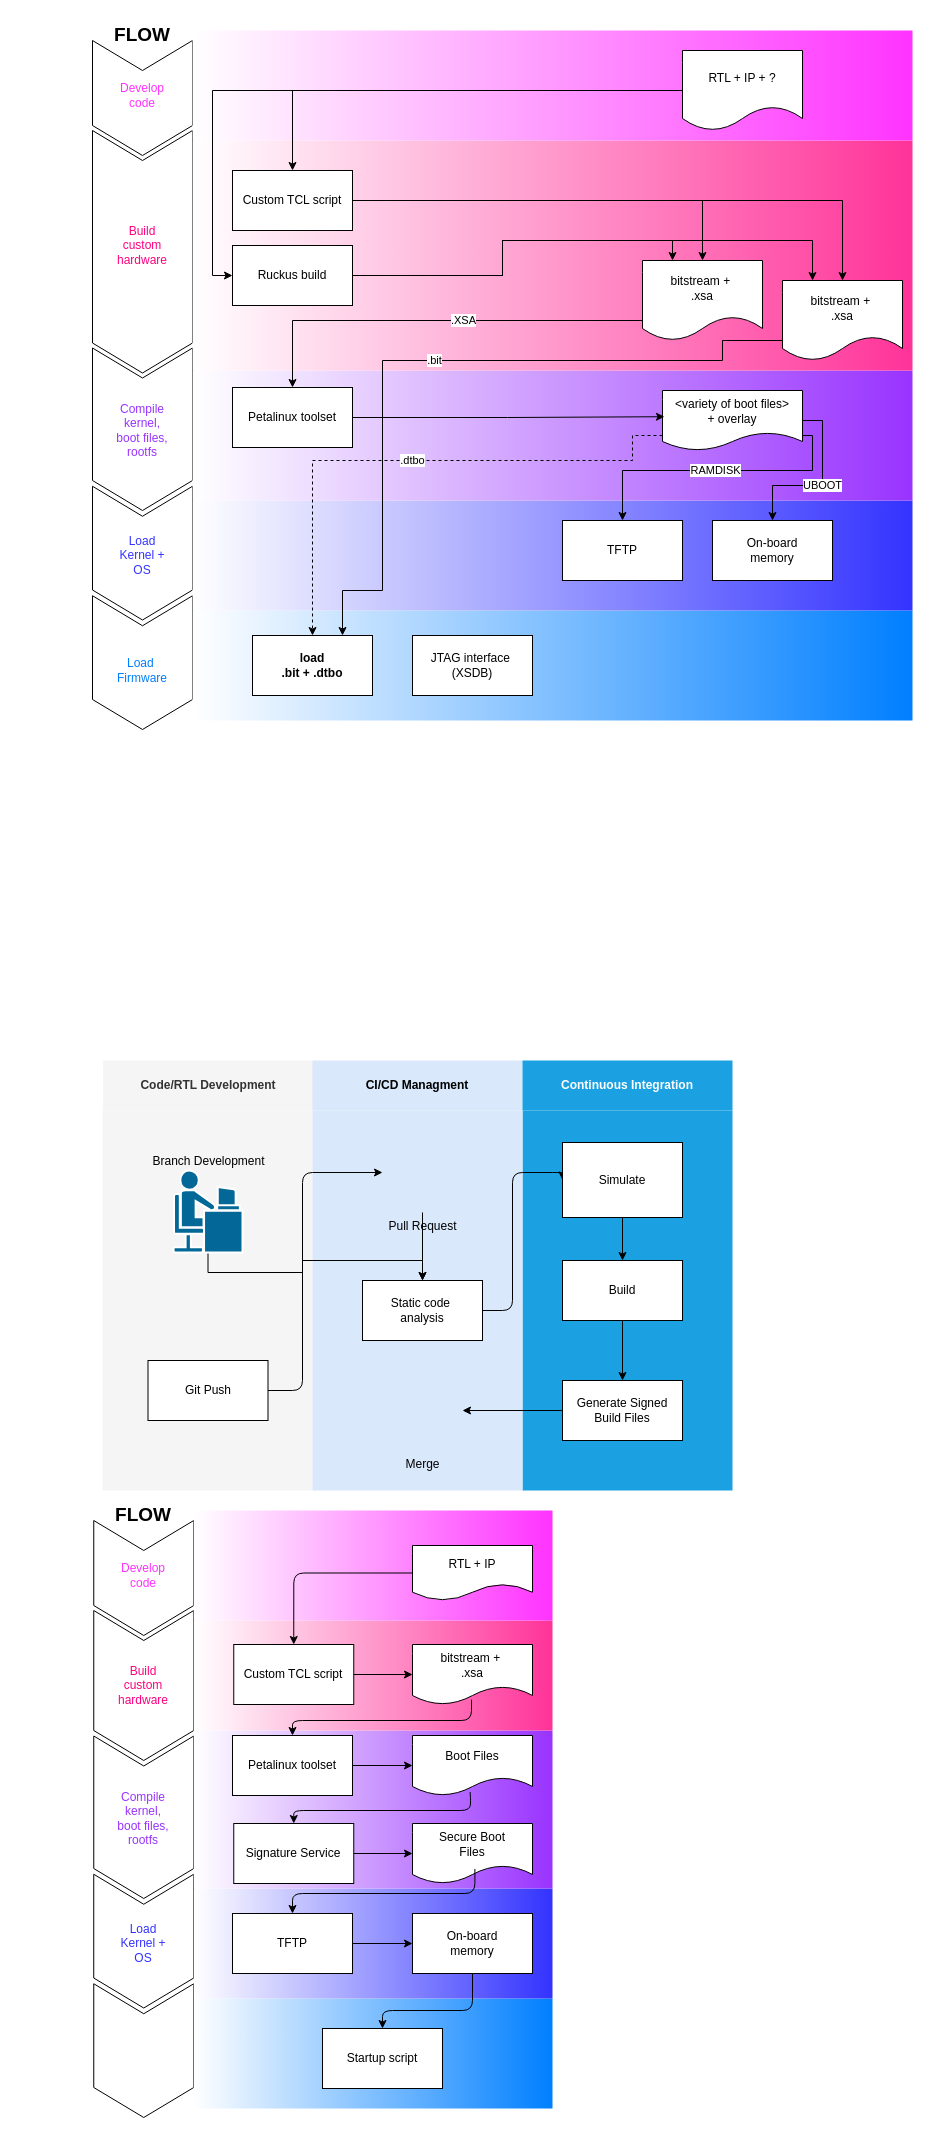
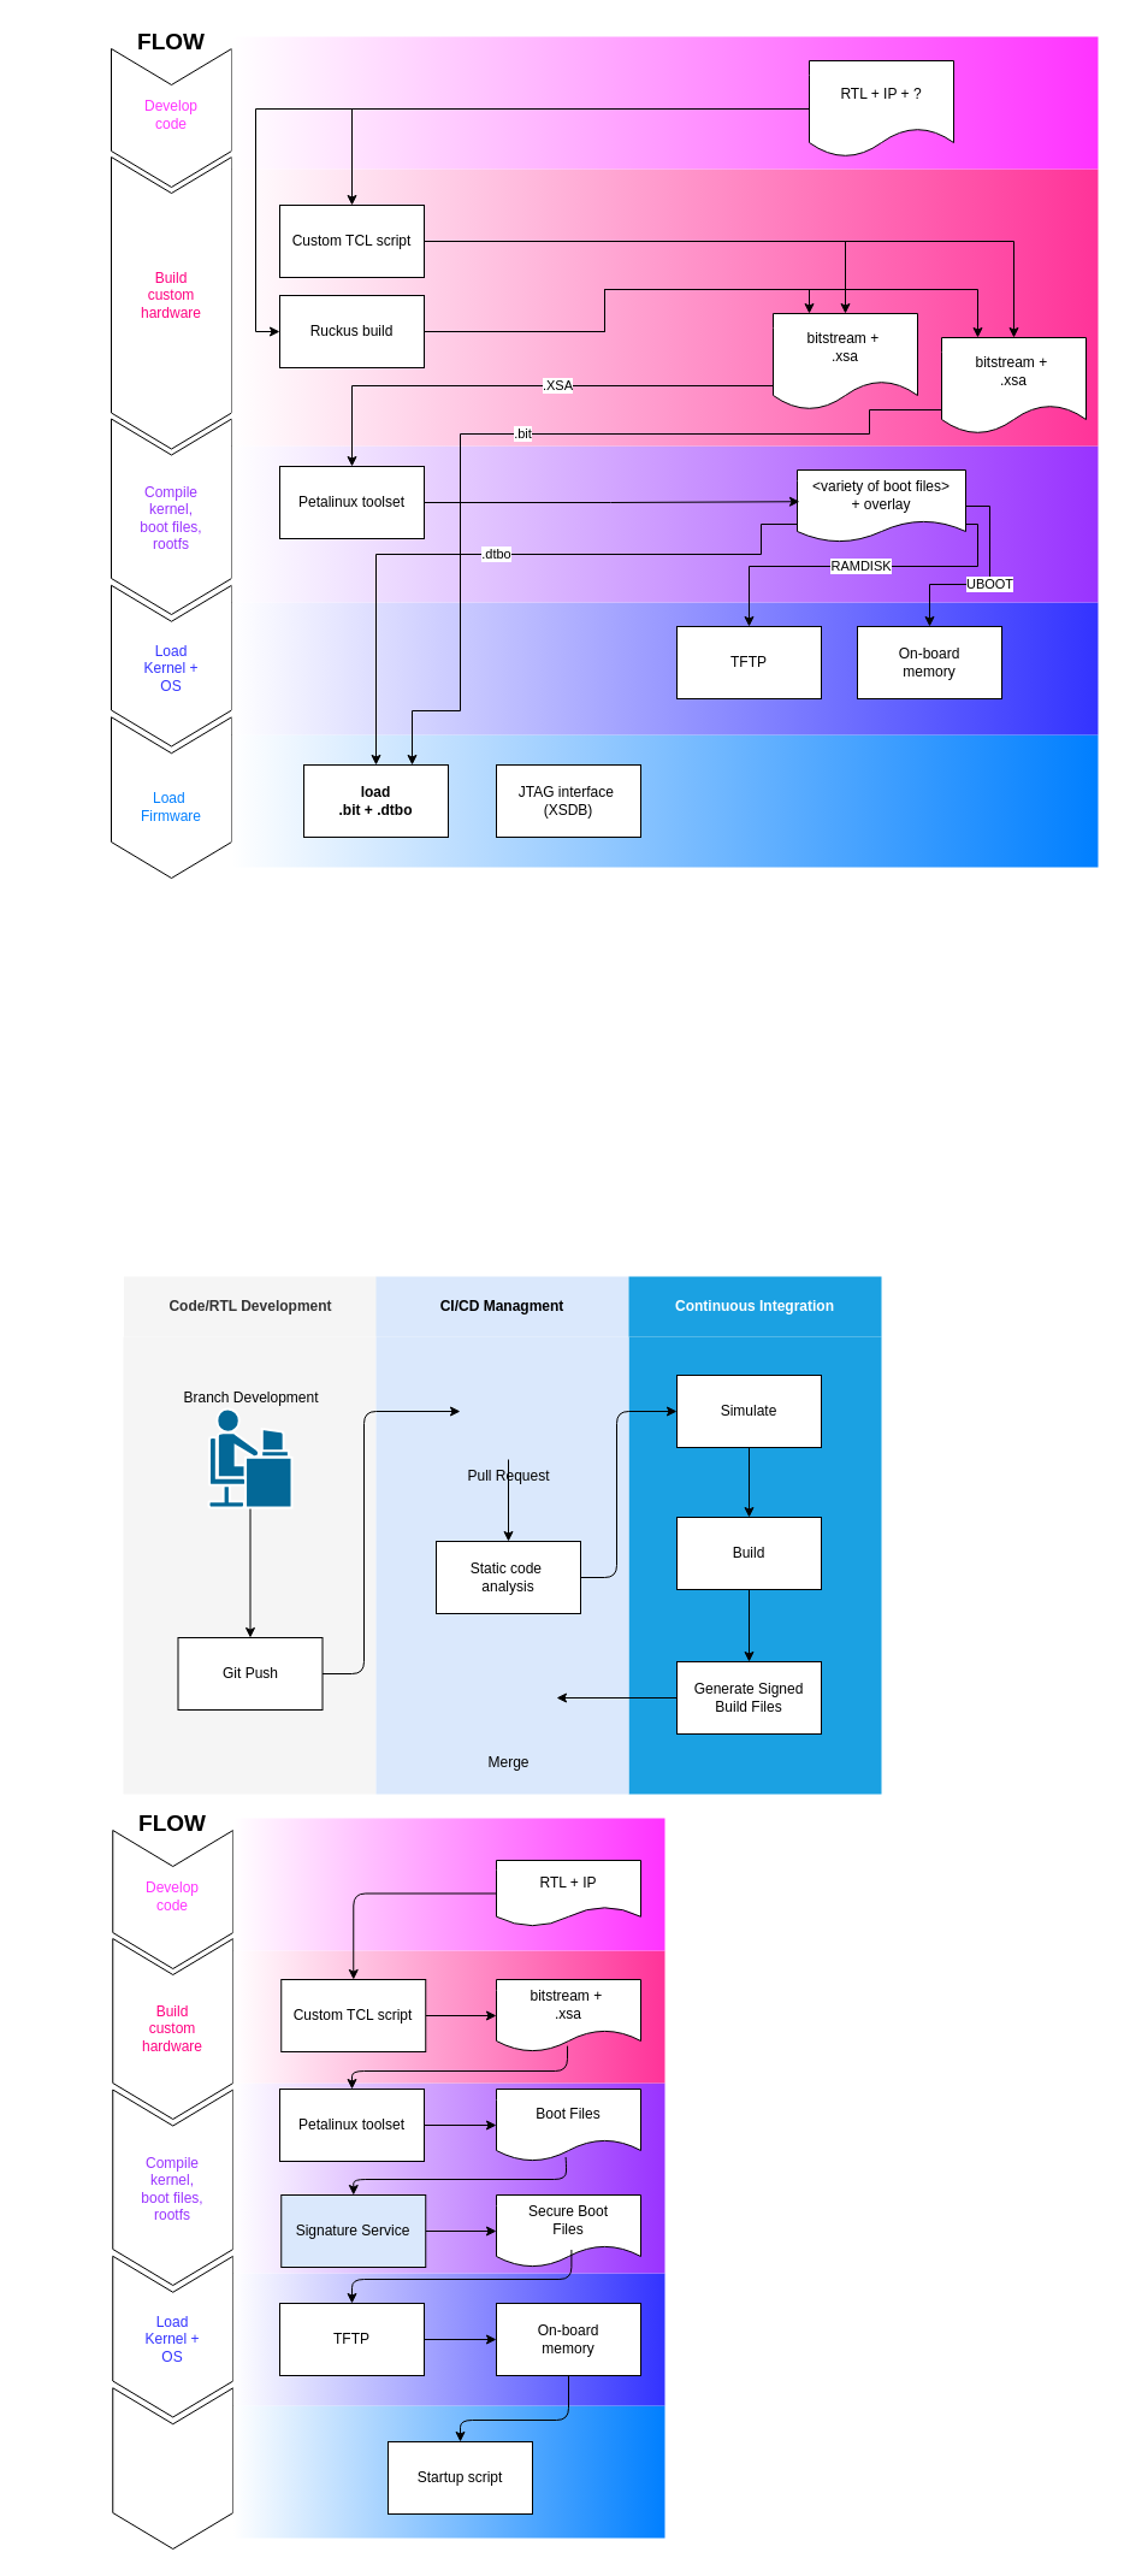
- <mxCell id="38" value="RTL + IP + ?" style="shape=document;whiteSpace=wrap;html=1;boundedLbl=1;" parent="1" vertex="1"><mxGeometry x="682" y="50" width="120" height="80" as="geometry" /></mxCell>
+ <mxCell id="38" value="RTL + IP + ?" style="shape=document;whiteSpace=wrap;html=1;boundedLbl=1;" parent="1" vertex="1"><mxGeometry x="672" y="50" width="120" height="80" as="geometry" /></mxCell>
- <mxCell id="31" value=".dtbo" style="edgeStyle=orthogonalEdgeStyle;rounded=0;orthogonalLoop=1;jettySize=auto;html=1;exitX=0;exitY=0.75;exitDx=0;exitDy=0;dashed=1;" parent="1" source="34" target="22" edge="1"><mxGeometry relative="1" as="geometry"><Array as="points"><mxPoint x="632" y="435" /><mxPoint x="632" y="460" /><mxPoint x="312" y="460" /></Array></mxGeometry></mxCell>
+ <mxCell id="31" value=".dtbo" style="edgeStyle=orthogonalEdgeStyle;rounded=0;orthogonalLoop=1;jettySize=auto;html=1;exitX=0;exitY=0.75;exitDx=0;exitDy=0;" parent="1" source="34" target="22" edge="1"><mxGeometry relative="1" as="geometry"><Array as="points"><mxPoint x="632" y="435" /><mxPoint x="632" y="460" /><mxPoint x="312" y="460" /></Array></mxGeometry></mxCell>
- <mxCell id="53" value="Simulate" style="rounded=0;whiteSpace=wrap;html=1;" vertex="1" parent="1"><mxGeometry x="562" y="1142" width="120" height="75" as="geometry" /></mxCell>
+ <mxCell id="53" value="Simulate" style="rounded=0;whiteSpace=wrap;html=1;" vertex="1" parent="1"><mxGeometry x="562" y="1142" width="120" height="60" as="geometry" /></mxCell>
- <mxCell id="44" style="edgeStyle=orthogonalEdgeStyle;rounded=0;orthogonalLoop=1;jettySize=auto;html=1;exitX=0.5;exitY=1;exitDx=0;exitDy=0;exitPerimeter=0;" edge="1" parent="1" source="45" target="51"><mxGeometry relative="1" as="geometry" /></mxCell>
+ <mxCell id="44" style="edgeStyle=orthogonalEdgeStyle;rounded=0;orthogonalLoop=1;jettySize=auto;html=1;exitX=0.5;exitY=1;exitDx=0;exitDy=0;exitPerimeter=0;" edge="1" parent="1" source="45" target="47"><mxGeometry relative="1" as="geometry" /></mxCell>
- <mxCell id="92" value="Signature Service" style="rounded=0;whiteSpace=wrap;html=1;" vertex="1" parent="1"><mxGeometry x="233.25" y="1823" width="120" height="60" as="geometry" /></mxCell>
+ <mxCell id="92" value="Signature Service" style="rounded=0;whiteSpace=wrap;html=1;fillColor=#dae8fc;" vertex="1" parent="1"><mxGeometry x="233.25" y="1823" width="120" height="60" as="geometry" /></mxCell>
